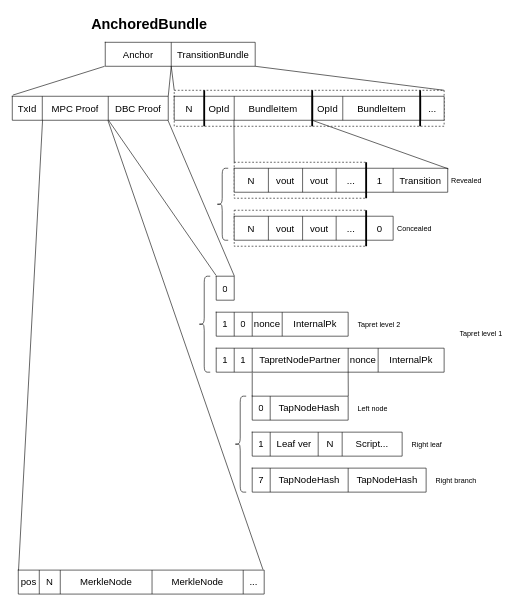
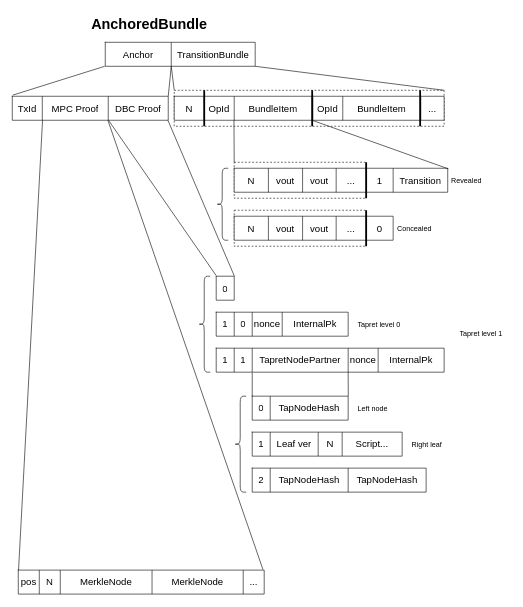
- <mxCell id="70" value="Tapret level 2" style="text;strokeColor=none;fillColor=none;align=left;verticalAlign=top;spacingLeft=4;spacingRight=4;overflow=hidden;rotatable=0;points=[[0,0.5],[1,0.5]];portConstraint=eastwest;whiteSpace=wrap;html=1;" parent="1" vertex="1"><mxGeometry x="590" y="527" width="100" height="26" as="geometry" /></mxCell>
+ <mxCell id="70" value="Tapret level 0" style="text;strokeColor=none;fillColor=none;align=left;verticalAlign=top;spacingLeft=4;spacingRight=4;overflow=hidden;rotatable=0;points=[[0,0.5],[1,0.5]];portConstraint=eastwest;whiteSpace=wrap;html=1;" parent="1" vertex="1"><mxGeometry x="590" y="527" width="100" height="26" as="geometry" /></mxCell>
- <mxCell id="86" value="7" style="shape=partialRectangle;html=1;whiteSpace=wrap;connectable=0;strokeColor=inherit;overflow=hidden;fillColor=none;top=0;left=0;bottom=0;right=0;pointerEvents=1;fontSize=16;" parent="85" vertex="1"><mxGeometry width="30" height="40" as="geometry"><mxRectangle width="30" height="40" as="alternateBounds" /></mxGeometry></mxCell>
+ <mxCell id="86" value="2" style="shape=partialRectangle;html=1;whiteSpace=wrap;connectable=0;strokeColor=inherit;overflow=hidden;fillColor=none;top=0;left=0;bottom=0;right=0;pointerEvents=1;fontSize=16;" parent="85" vertex="1"><mxGeometry width="30" height="40" as="geometry"><mxRectangle width="30" height="40" as="alternateBounds" /></mxGeometry></mxCell>
- <mxCell id="89" value="Right branch" style="text;strokeColor=none;fillColor=none;align=left;verticalAlign=top;spacingLeft=4;spacingRight=4;overflow=hidden;rotatable=0;points=[[0,0.5],[1,0.5]];portConstraint=eastwest;whiteSpace=wrap;html=1;" parent="1" vertex="1"><mxGeometry x="720" y="787" width="100" height="26" as="geometry" /></mxCell>
